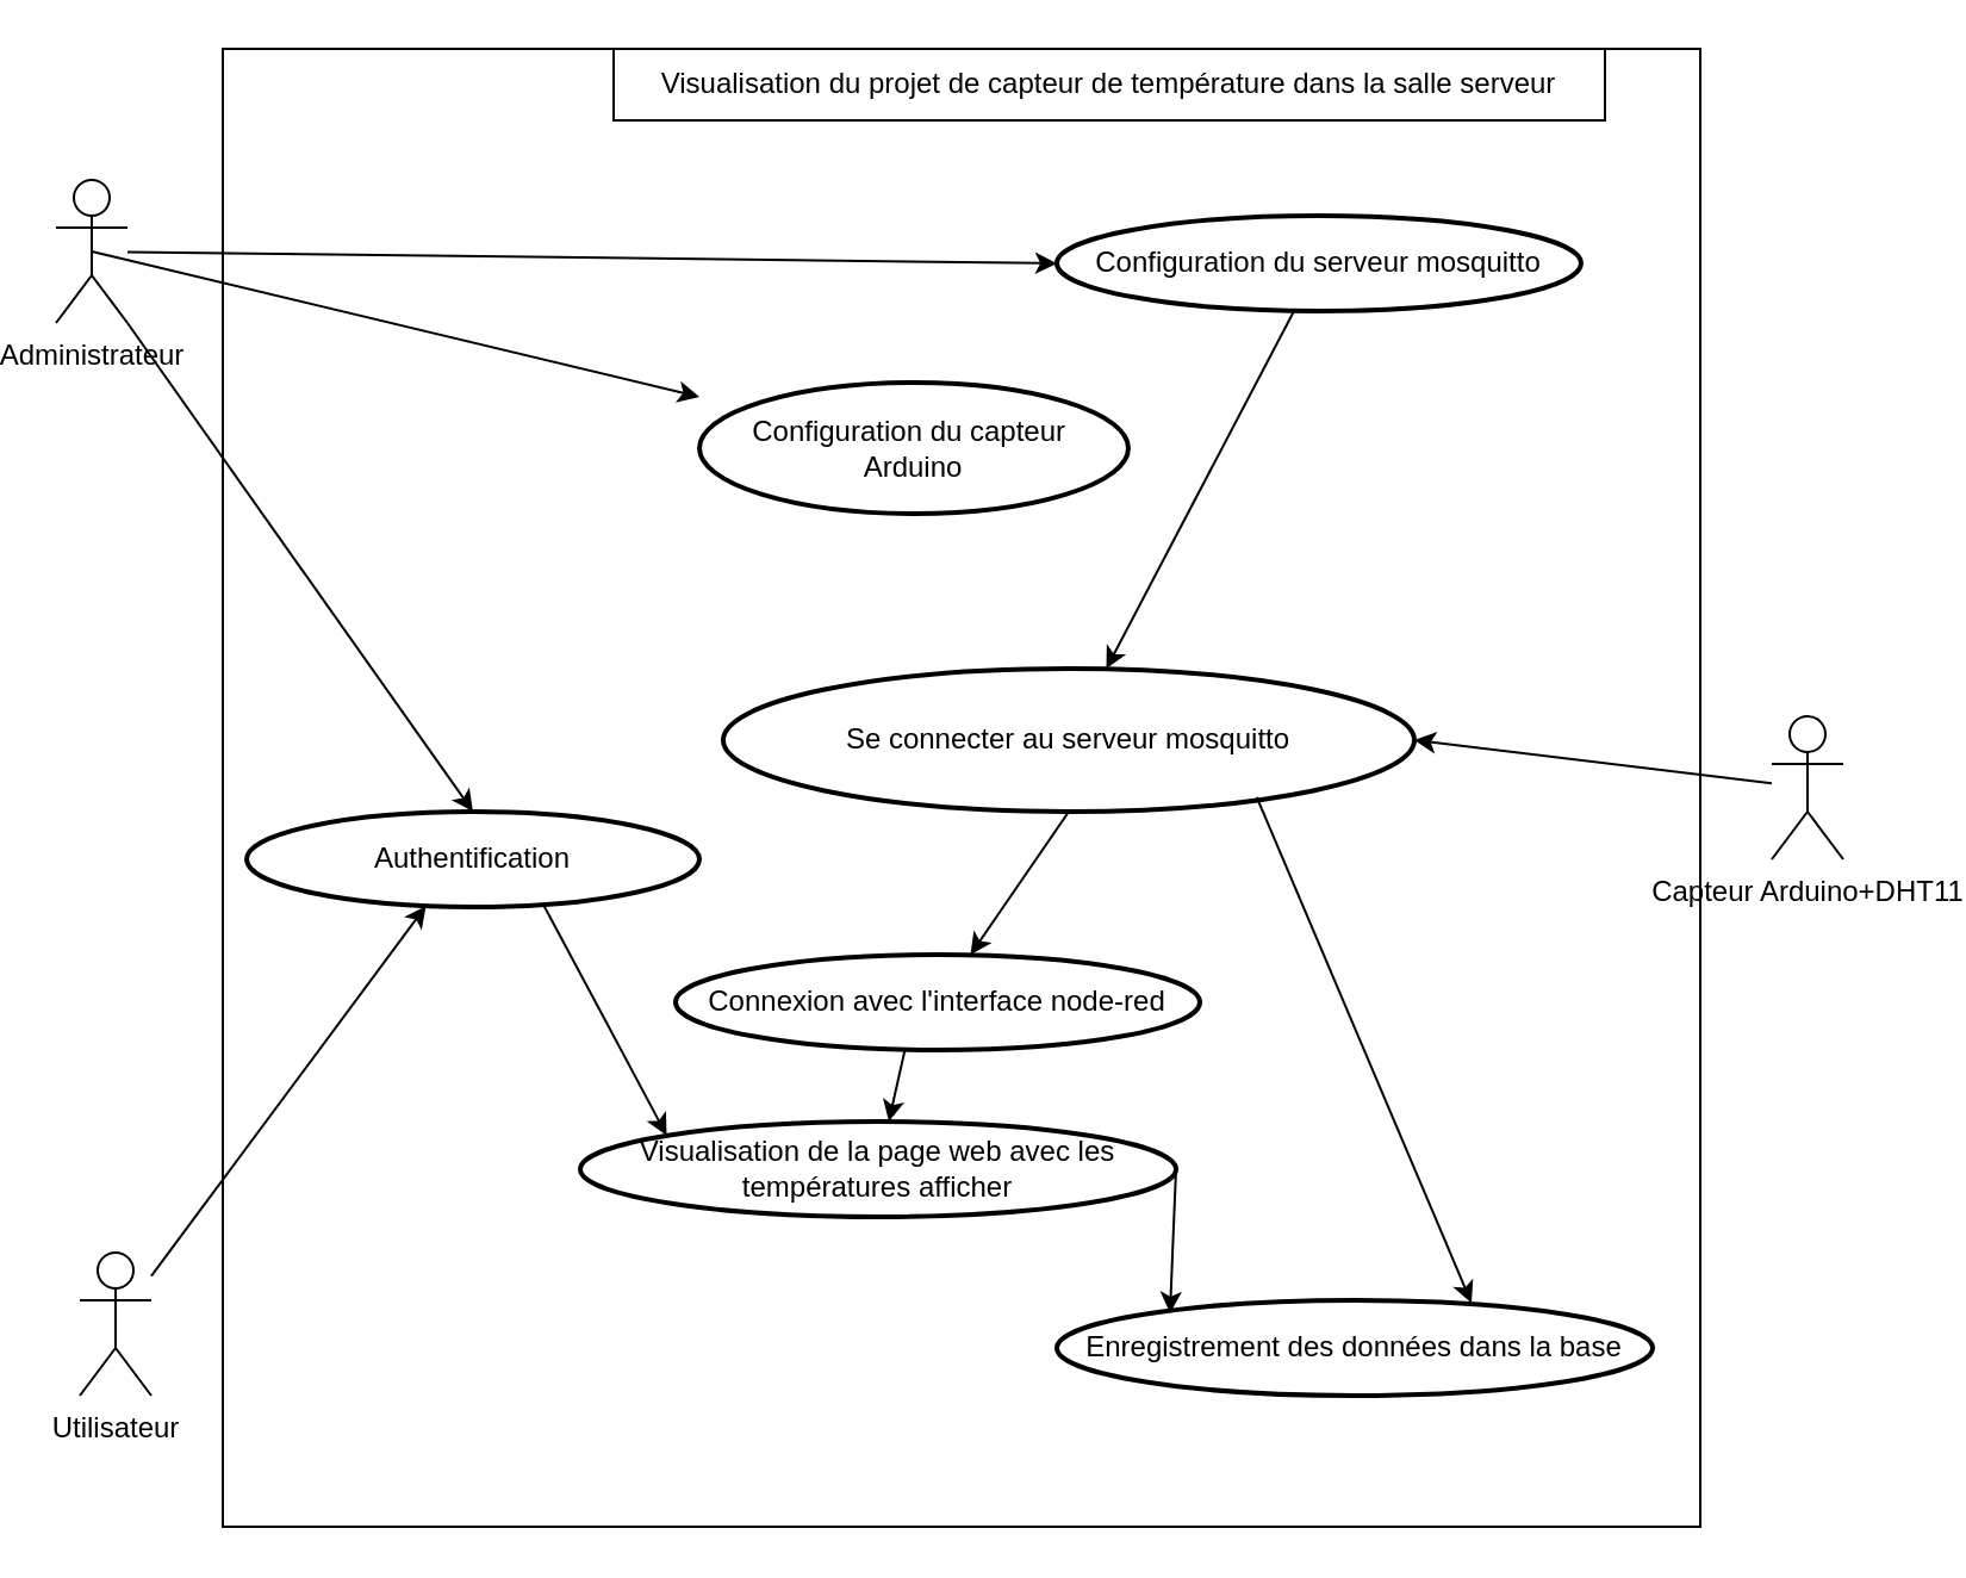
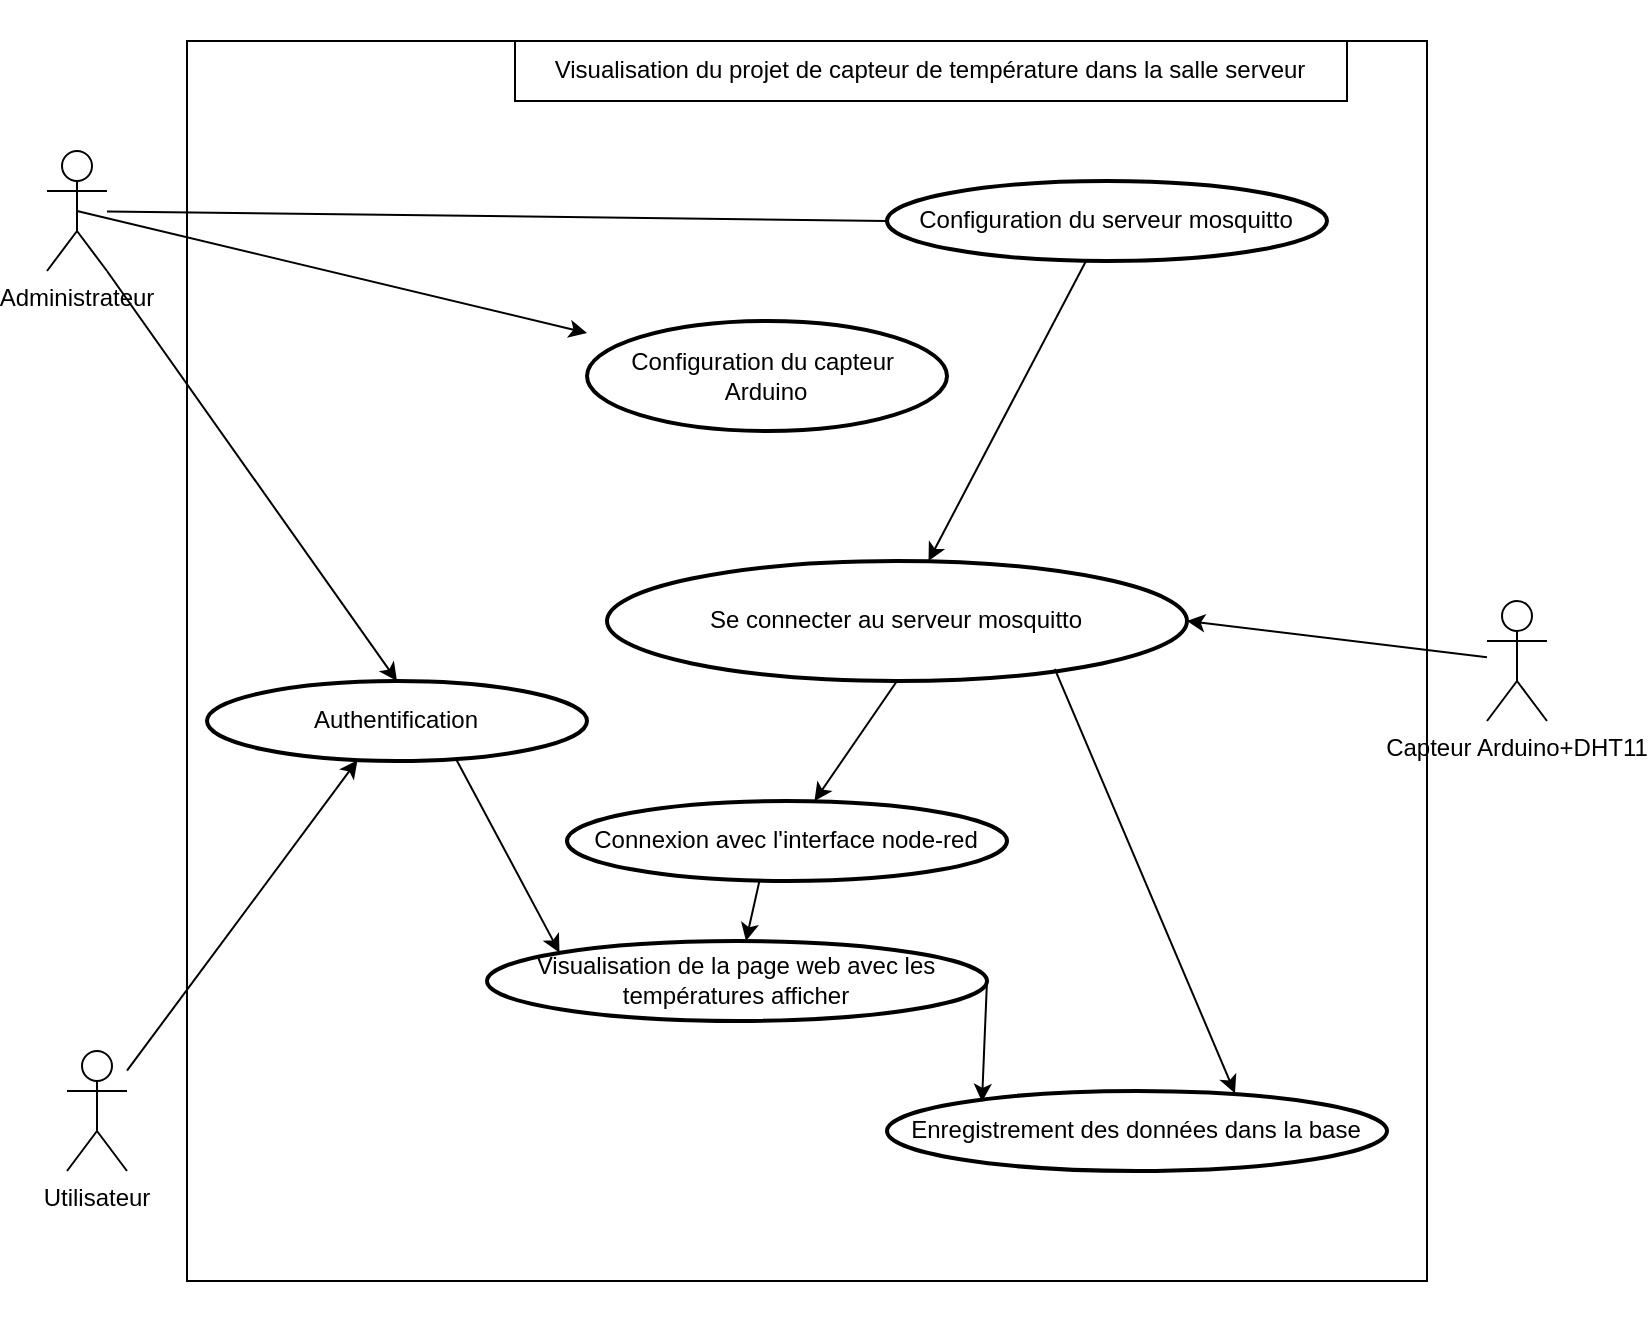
- <mxCell id="9" value="" style="endArrow=classic;html=1;rounded=0;entryX=0;entryY=0.5;entryDx=0;entryDy=0;entryPerimeter=0;" parent="1" source="3" target="7" edge="1"><mxGeometry width="50" height="50" relative="1" as="geometry"><mxPoint x="340" y="390" as="sourcePoint" /><mxPoint x="390" y="340" as="targetPoint" /></mxGeometry></mxCell>
+ <mxCell id="9" value="" style="endArrow=none;html=1;rounded=0;entryX=0;entryY=0.5;entryDx=0;entryDy=0;entryPerimeter=0;" parent="1" source="3" target="7" edge="1"><mxGeometry width="50" height="50" relative="1" as="geometry"><mxPoint x="340" y="390" as="sourcePoint" /><mxPoint x="390" y="340" as="targetPoint" /></mxGeometry></mxCell>
